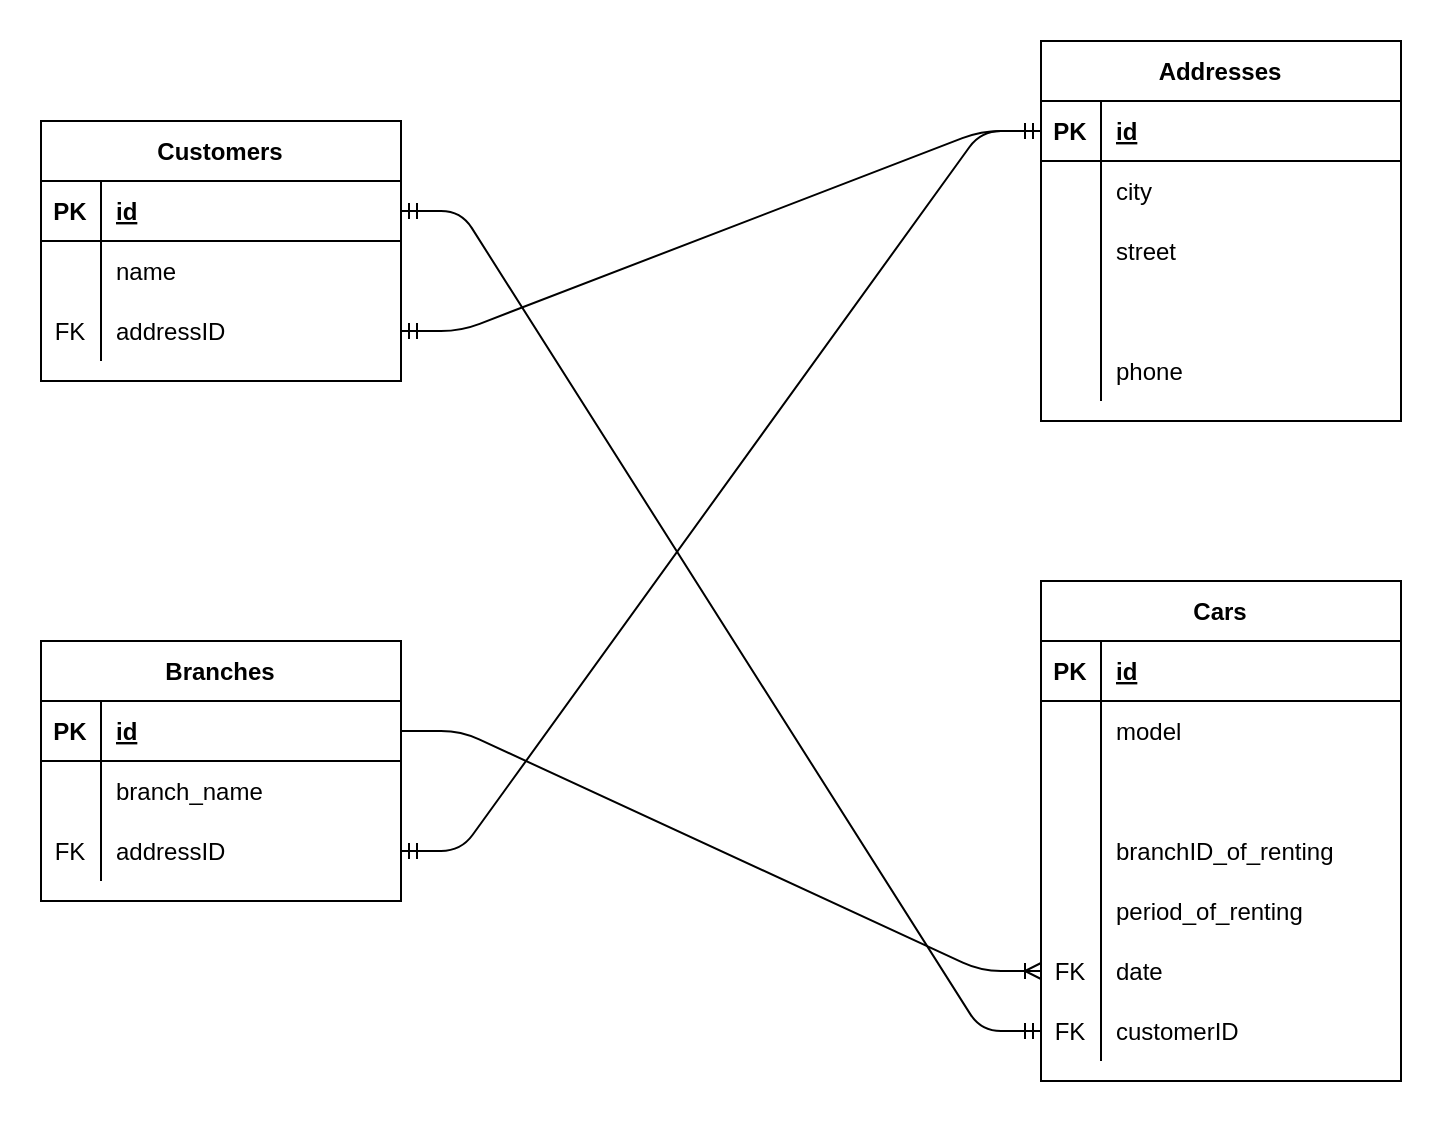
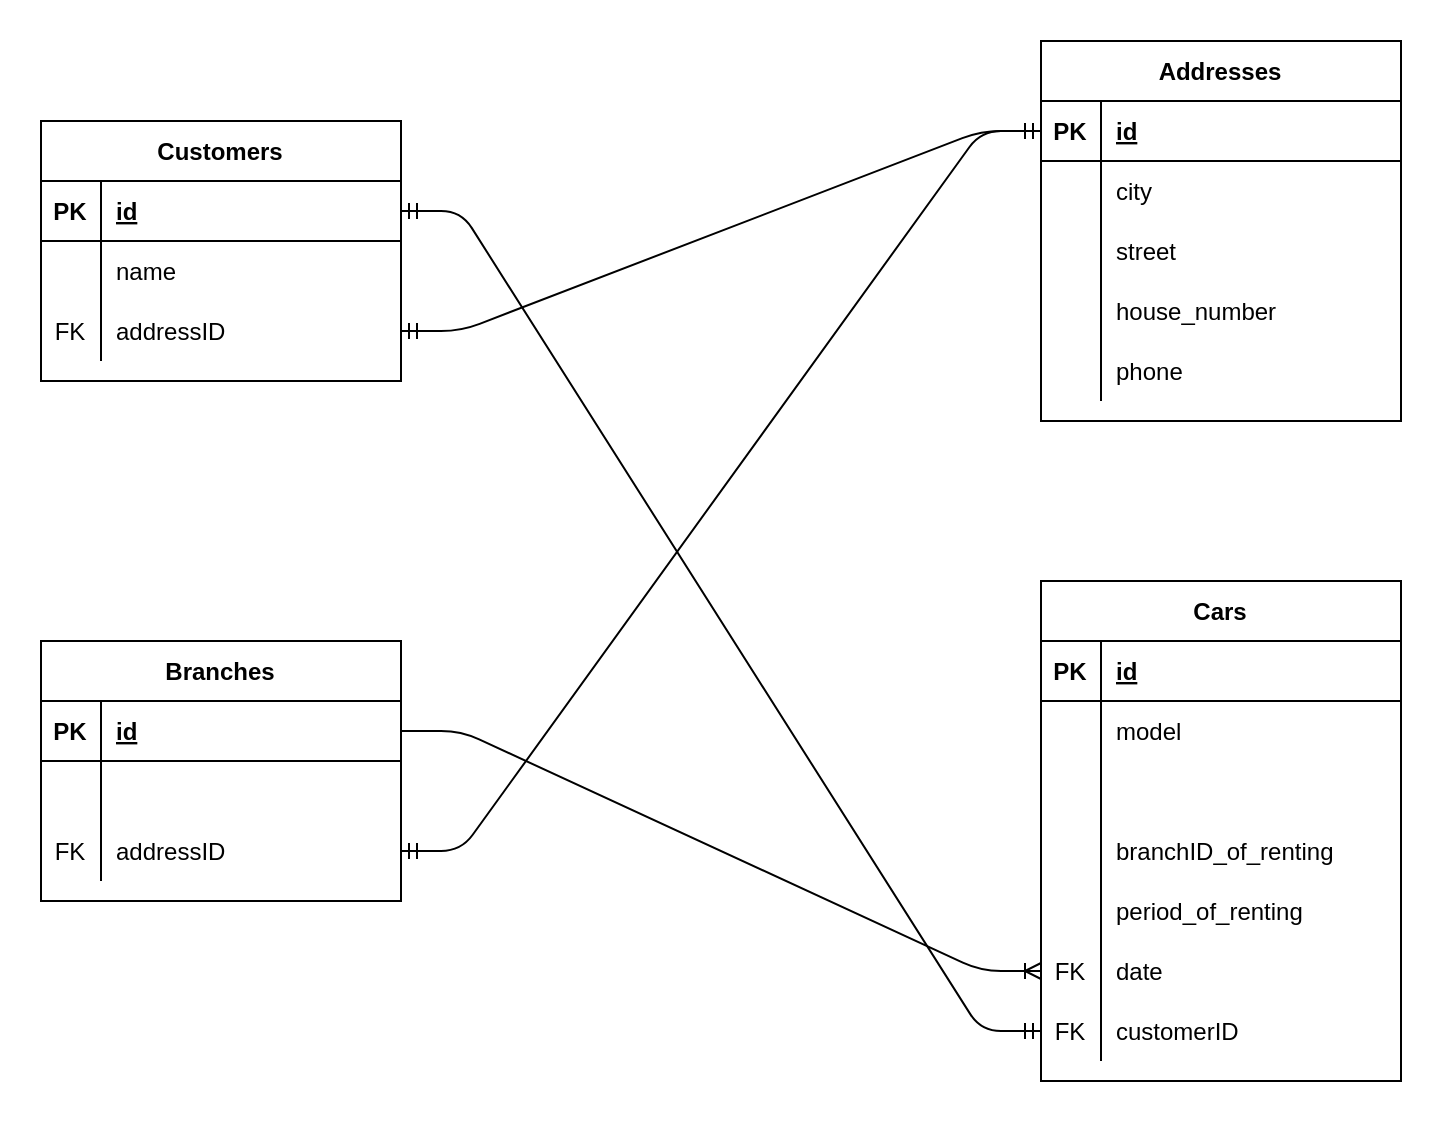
+ <mxCell id="24" value="house_number" style="shape=partialRectangle;connectable=0;fillColor=none;top=0;left=0;bottom=0;right=0;align=left;spacingLeft=6;overflow=hidden;" vertex="1" parent="22"><mxGeometry x="30" width="150" height="30" as="geometry" /></mxCell>
- <mxCell id="34" value="branch_name" style="shape=partialRectangle;connectable=0;fillColor=none;top=0;left=0;bottom=0;right=0;align=left;spacingLeft=6;overflow=hidden;" vertex="1" parent="32"><mxGeometry x="30" width="150" height="30" as="geometry" /></mxCell>
